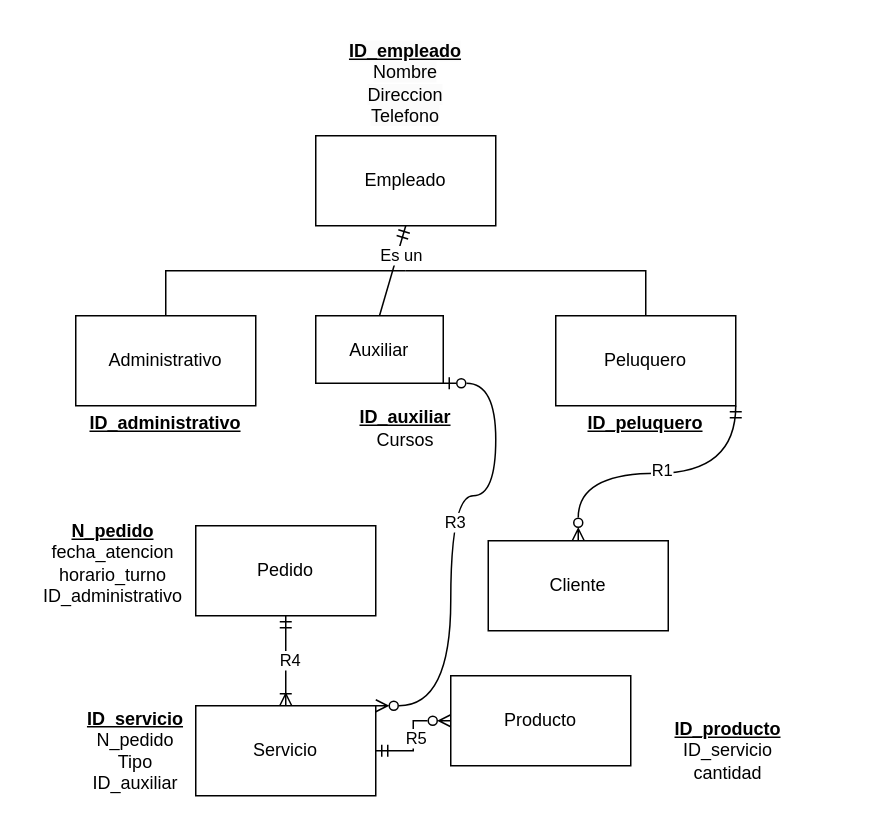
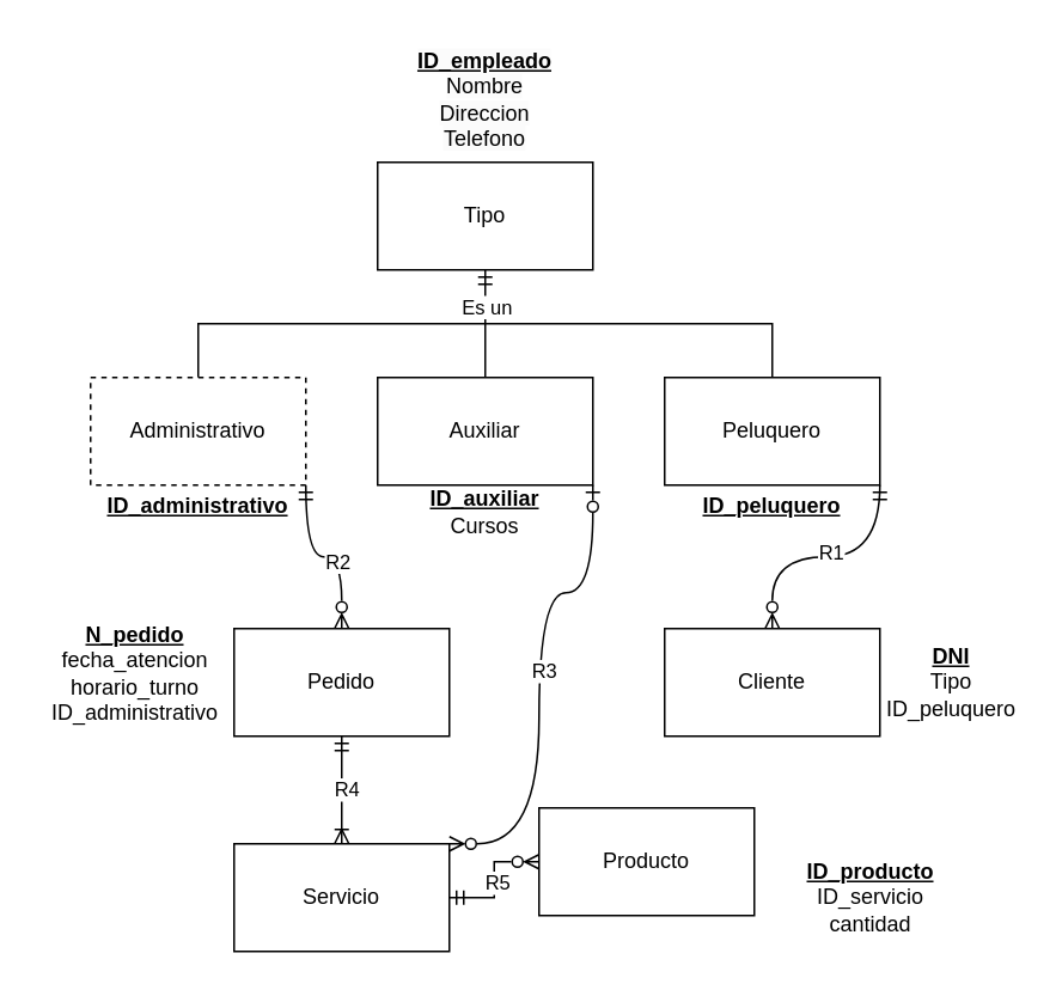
- <mxCell id="8" value="Empleado" style="rounded=0;whiteSpace=wrap;html=1;" parent="1" vertex="1"><mxGeometry x="210" y="90" width="120" height="60" as="geometry" /></mxCell>
+ <mxCell id="8" value="Tipo" style="rounded=0;whiteSpace=wrap;html=1;" parent="1" vertex="1"><mxGeometry x="210" y="90" width="120" height="60" as="geometry" /></mxCell>
- <mxCell id="11" value="Auxiliar" style="rounded=0;whiteSpace=wrap;html=1;" parent="1" vertex="1"><mxGeometry x="210" y="210" width="85" height="45" as="geometry" /></mxCell>
+ <mxCell id="11" value="Auxiliar" style="rounded=0;whiteSpace=wrap;html=1;" parent="1" vertex="1"><mxGeometry x="210" y="210" width="120" height="60" as="geometry" /></mxCell>
- <mxCell id="10" value="Administrativo" style="rounded=0;whiteSpace=wrap;html=1;" parent="1" vertex="1"><mxGeometry x="50" y="210" width="120" height="60" as="geometry" /></mxCell>
+ <mxCell id="10" value="Administrativo" style="rounded=0;whiteSpace=wrap;html=1;dashed=1;" parent="1" vertex="1"><mxGeometry x="50" y="210" width="120" height="60" as="geometry" /></mxCell>
+ <mxCell id="16" style="edgeStyle=orthogonalEdgeStyle;rounded=0;orthogonalLoop=1;jettySize=auto;html=1;entryX=1;entryY=1;entryDx=0;entryDy=0;curved=1;endArrow=ERmandOne;endFill=0;startArrow=ERzeroToMany;startFill=0;" edge="1" parent="1" source="22" target="10"><mxGeometry relative="1" as="geometry" /></mxCell>
+ <mxCell id="17" value="R2" style="edgeLabel;html=1;align=center;verticalAlign=middle;resizable=0;points=[];" vertex="1" connectable="0" parent="16"><mxGeometry x="-0.14" y="2" relative="1" as="geometry"><mxPoint as="offset" /></mxGeometry></mxCell>
+ <mxCell id="5" value="&lt;div&gt;&lt;b&gt;&lt;u&gt;DNI&lt;/u&gt;&lt;/b&gt;&lt;br&gt;&lt;/div&gt;Tipo&lt;br&gt;ID_peluquero" style="text;html=1;align=center;verticalAlign=middle;whiteSpace=wrap;rounded=0;" parent="1" vertex="1"><mxGeometry x="490" y="350" width="80" height="60" as="geometry" /></mxCell>
- <mxCell id="4" value="Cliente" style="rounded=0;whiteSpace=wrap;html=1;" parent="1" vertex="1"><mxGeometry x="325" y="360" width="120" height="60" as="geometry" /></mxCell>
+ <mxCell id="4" value="Cliente" style="rounded=0;whiteSpace=wrap;html=1;" parent="1" vertex="1"><mxGeometry x="370" y="350" width="120" height="60" as="geometry" /></mxCell>
- <mxCell id="26" value="&lt;b&gt;&lt;u&gt;ID_servicio&lt;/u&gt;&lt;/b&gt;&lt;br&gt;N_pedido&lt;br&gt;Tipo&lt;br&gt;ID_auxiliar" style="text;html=1;align=center;verticalAlign=middle;whiteSpace=wrap;rounded=0;" vertex="1" parent="1"><mxGeometry x="50" y="470" width="80" height="60" as="geometry" /></mxCell>
